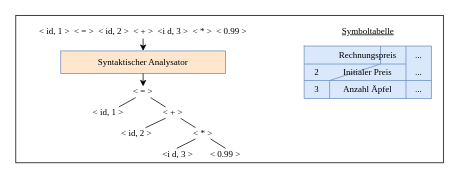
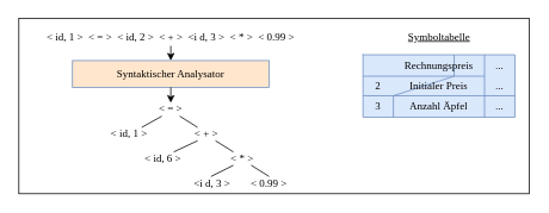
- <mxCell id="9" value="&lt;span style=&quot;color: rgb(0 , 0 , 0) ; font-size: 12px ; font-style: normal ; font-weight: 400 ; letter-spacing: normal ; text-indent: 0px ; text-transform: none ; word-spacing: 0px ; display: inline ; float: none&quot;&gt;&amp;lt; id, 2 &amp;gt;&lt;/span&gt;" style="text;whiteSpace=wrap;html=1;verticalAlign=middle;align=center;fontSize=12;fontFamily=Times New Roman;labelBackgroundColor=#ffffff;" vertex="1" parent="1"><mxGeometry x="158" y="169.976" width="47" height="15" as="geometry" /></mxCell>
+ <mxCell id="9" value="&lt;span style=&quot;color: rgb(0 , 0 , 0) ; font-size: 12px ; font-style: normal ; font-weight: 400 ; letter-spacing: normal ; text-indent: 0px ; text-transform: none ; word-spacing: 0px ; display: inline ; float: none&quot;&gt;&amp;lt; id, 6 &amp;gt;&lt;/span&gt;" style="text;whiteSpace=wrap;html=1;verticalAlign=middle;align=center;fontSize=12;fontFamily=Times New Roman;labelBackgroundColor=#ffffff;" vertex="1" parent="1"><mxGeometry x="158" y="169.976" width="47" height="15" as="geometry" /></mxCell>
